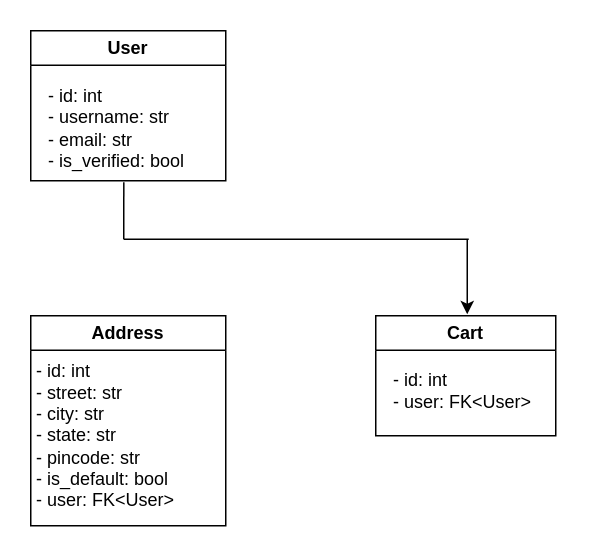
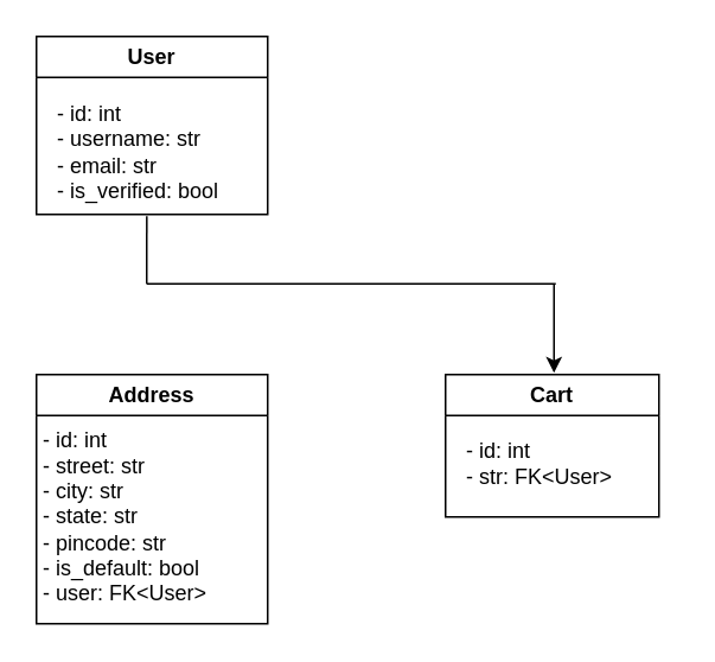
- <mxCell id="7" value="&lt;div&gt;- id: int&lt;/div&gt;&lt;div&gt;- user: FK&amp;lt;User&amp;gt;&amp;nbsp;&lt;/div&gt;" style="text;html=1;align=left;verticalAlign=middle;resizable=0;points=[];autosize=1;strokeColor=none;fillColor=none;" vertex="1" parent="6"><mxGeometry x="10" y="30" width="120" height="40" as="geometry" /></mxCell>
+ <mxCell id="7" value="&lt;div&gt;- id: int&lt;/div&gt;&lt;div&gt;- str: FK&amp;lt;User&amp;gt;&amp;nbsp;&lt;/div&gt;" style="text;html=1;align=left;verticalAlign=middle;resizable=0;points=[];autosize=1;strokeColor=none;fillColor=none;" vertex="1" parent="6"><mxGeometry x="10" y="30" width="120" height="40" as="geometry" /></mxCell>
